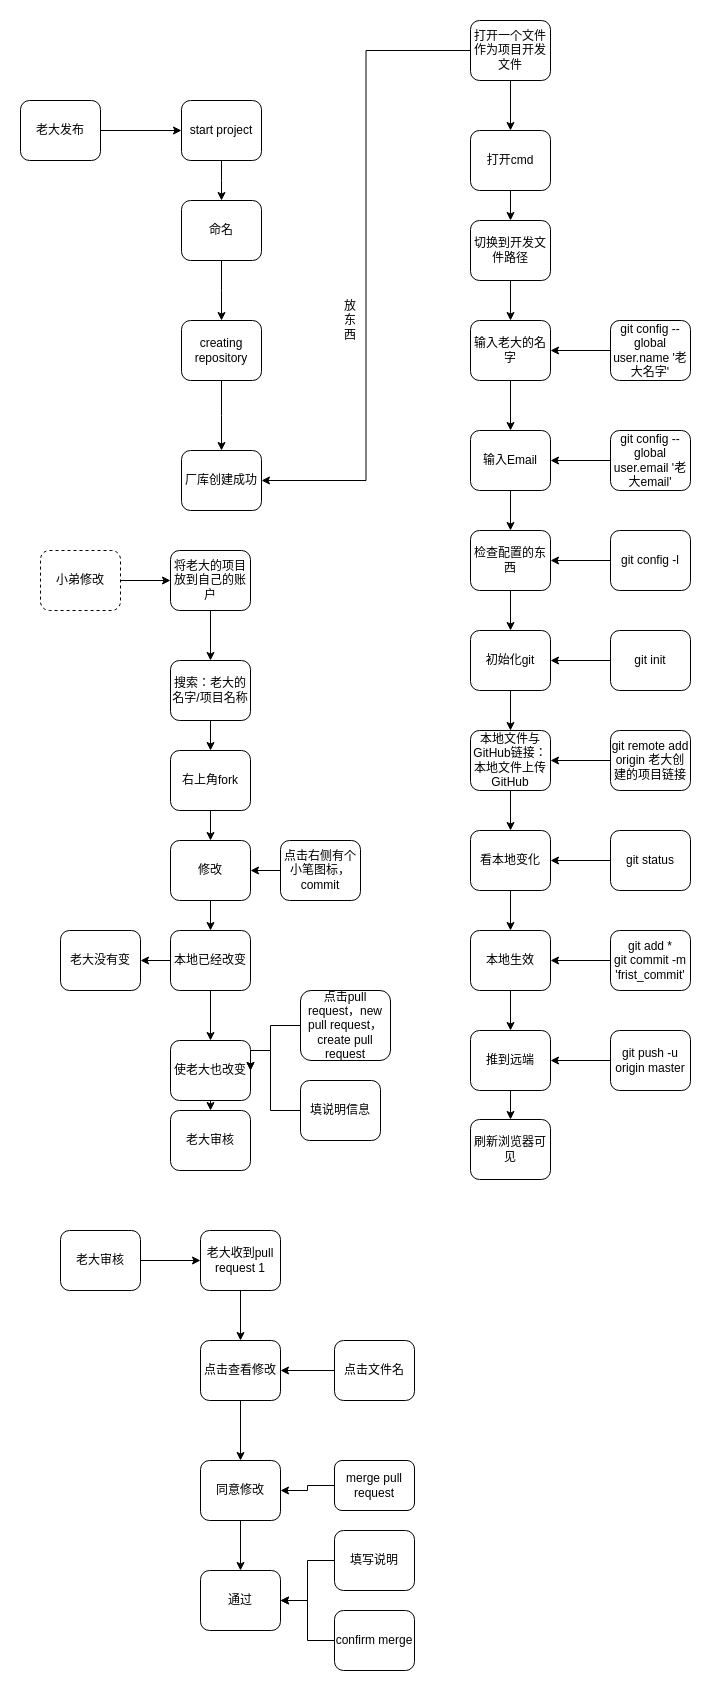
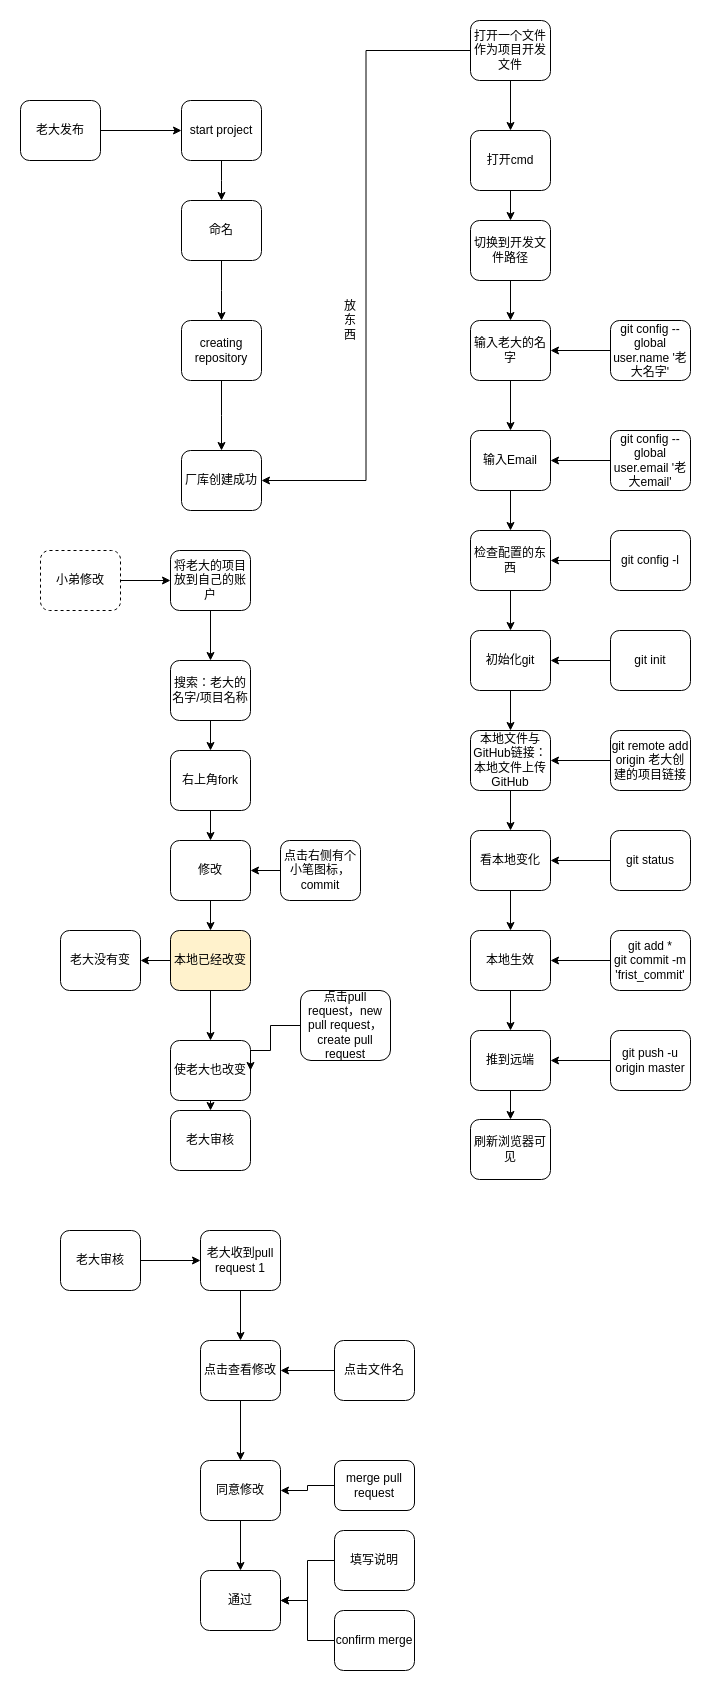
- <mxCell id="66" value="本地已经改变" style="rounded=1;whiteSpace=wrap;html=1;" parent="1" vertex="1"><mxGeometry x="170" y="930" width="80" height="60" as="geometry" /></mxCell>
+ <mxCell id="66" value="本地已经改变" style="rounded=1;whiteSpace=wrap;html=1;fillColor=#fff2cc;" parent="1" vertex="1"><mxGeometry x="170" y="930" width="80" height="60" as="geometry" /></mxCell>
- <mxCell id="73" style="edgeStyle=orthogonalEdgeStyle;rounded=0;orthogonalLoop=1;jettySize=auto;html=1;exitX=0;exitY=0.5;exitDx=0;exitDy=0;entryX=1;entryY=0.5;entryDx=0;entryDy=0;" parent="1" source="74" target="69" edge="1"><mxGeometry relative="1" as="geometry"><Array as="points"><mxPoint x="270" y="1110" /><mxPoint x="270" y="1050" /></Array></mxGeometry></mxCell>
- <mxCell id="74" value="填说明信息" style="rounded=1;whiteSpace=wrap;html=1;" parent="1" vertex="1"><mxGeometry x="300" y="1080" width="80" height="60" as="geometry" /></mxCell>
